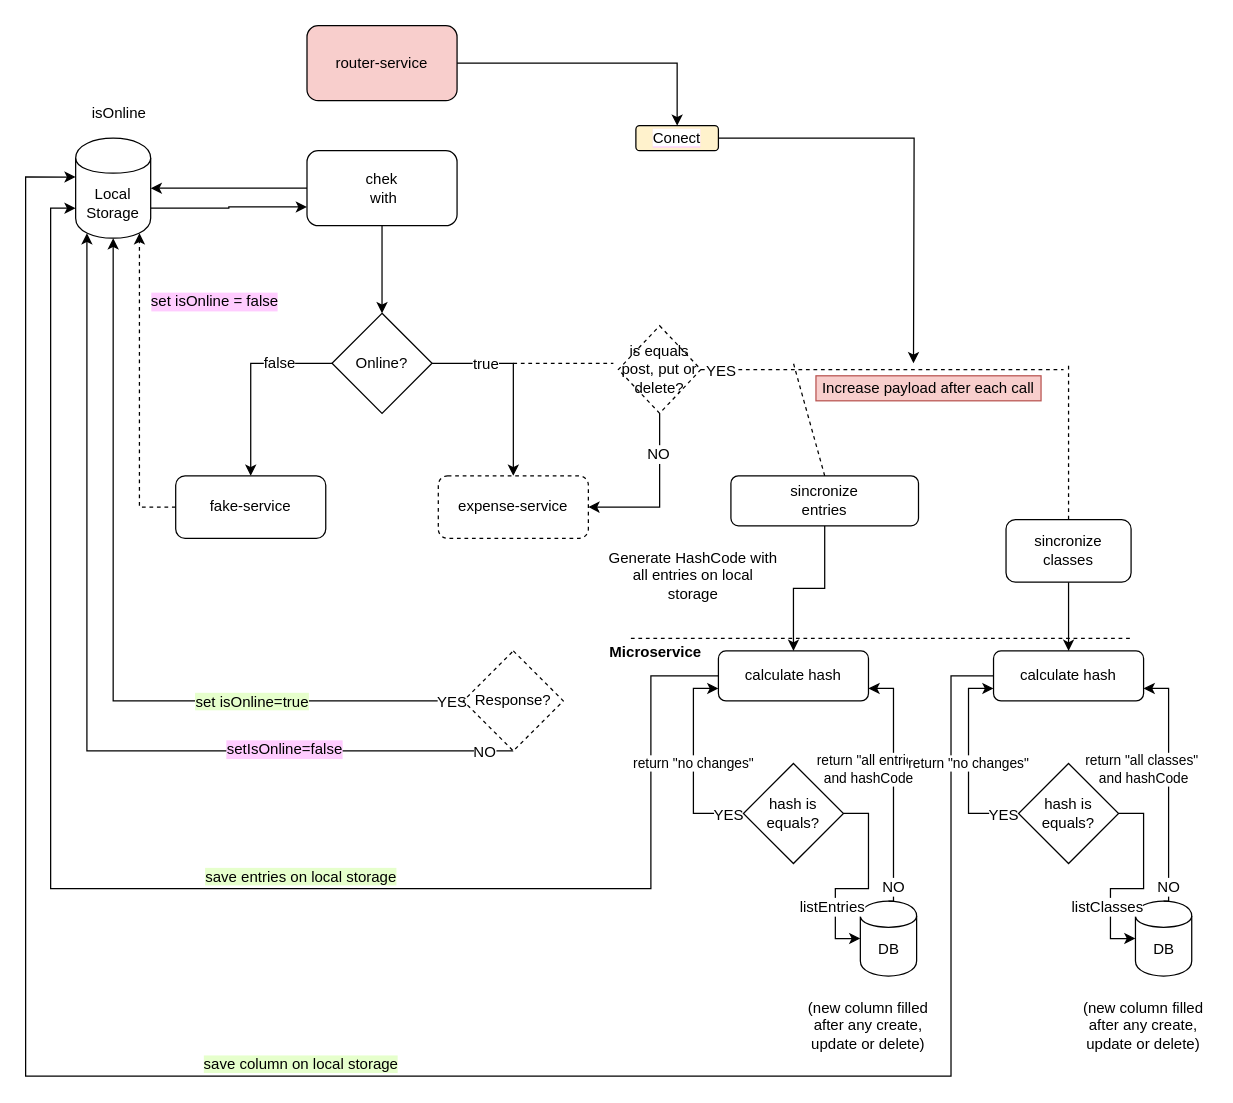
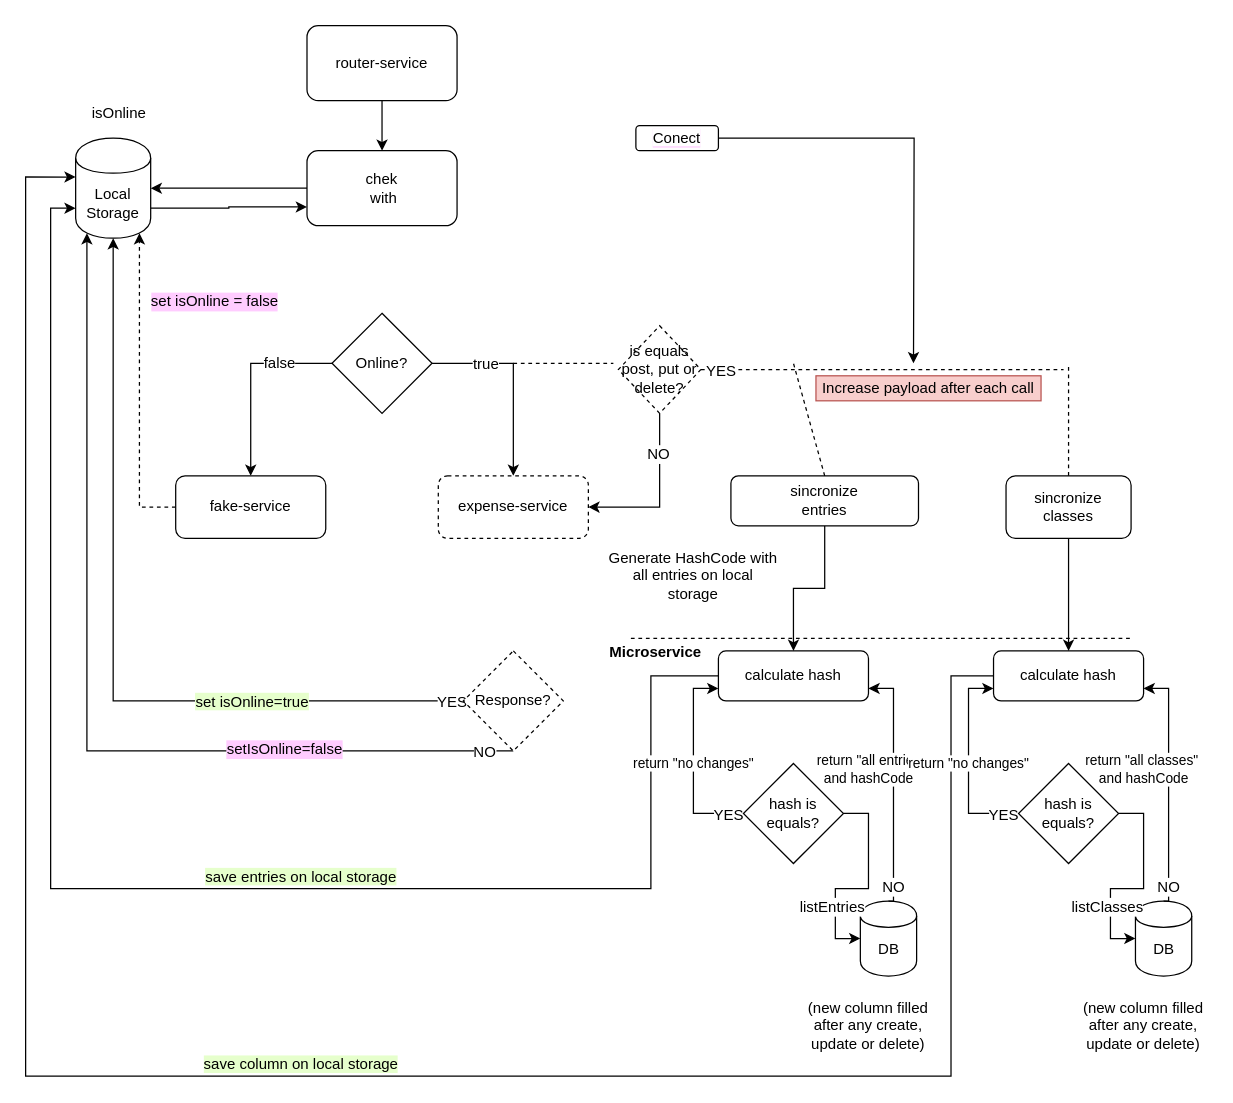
- <mxCell id="15" value="router-service" style="rounded=1;whiteSpace=wrap;html=1;fillColor=#f8cecc;" vertex="1" parent="1"><mxGeometry x="245" y="20" width="120" height="60" as="geometry" /></mxCell>
+ <mxCell id="15" value="router-service" style="rounded=1;whiteSpace=wrap;html=1;" vertex="1" parent="1"><mxGeometry x="245" y="20" width="120" height="60" as="geometry" /></mxCell>
- <mxCell id="14" style="edgeStyle=orthogonalEdgeStyle;rounded=0;orthogonalLoop=1;jettySize=auto;html=1;" edge="1" parent="1" source="15" target="65"><mxGeometry relative="1" as="geometry" /></mxCell>
+ <mxCell id="14" style="edgeStyle=orthogonalEdgeStyle;rounded=0;orthogonalLoop=1;jettySize=auto;html=1;entryX=0.5;entryY=0;entryDx=0;entryDy=0;" edge="1" parent="1" source="15" target="4"><mxGeometry relative="1" as="geometry" /></mxCell>
- <mxCell id="65" value="&lt;span style=&quot;background-color: rgb(255 , 255 , 255)&quot;&gt;Conect&lt;/span&gt;" style="rounded=1;whiteSpace=wrap;html=1;labelBackgroundColor=#FFCCFF;fillColor=#fff2cc;" vertex="1" parent="1"><mxGeometry x="508" y="100" width="66" height="20" as="geometry" /></mxCell>
+ <mxCell id="65" value="&lt;span style=&quot;background-color: rgb(255 , 255 , 255)&quot;&gt;Conect&lt;/span&gt;" style="rounded=1;whiteSpace=wrap;html=1;labelBackgroundColor=#FFCCFF;" vertex="1" parent="1"><mxGeometry x="508" y="100" width="66" height="20" as="geometry" /></mxCell>
- <mxCell id="2" style="edgeStyle=orthogonalEdgeStyle;rounded=0;orthogonalLoop=1;jettySize=auto;html=1;entryX=0.5;entryY=0;entryDx=0;entryDy=0;" edge="1" parent="1" source="4" target="9"><mxGeometry relative="1" as="geometry" /></mxCell>
- <mxCell id="43" value="sincronize&lt;br&gt;classes" style="rounded=1;whiteSpace=wrap;html=1;" vertex="1" parent="1"><mxGeometry x="804" y="415" width="100" height="50" as="geometry" /></mxCell>
+ <mxCell id="43" value="sincronize&lt;br&gt;classes" style="rounded=1;whiteSpace=wrap;html=1;" vertex="1" parent="1"><mxGeometry x="804" y="380" width="100" height="50" as="geometry" /></mxCell>
